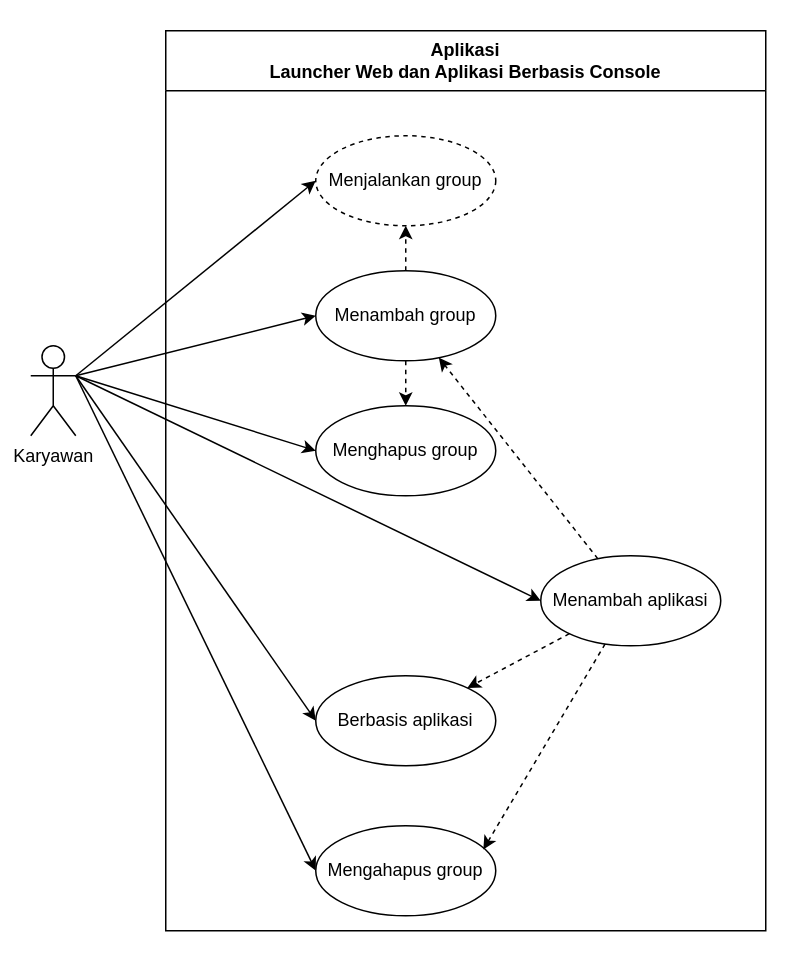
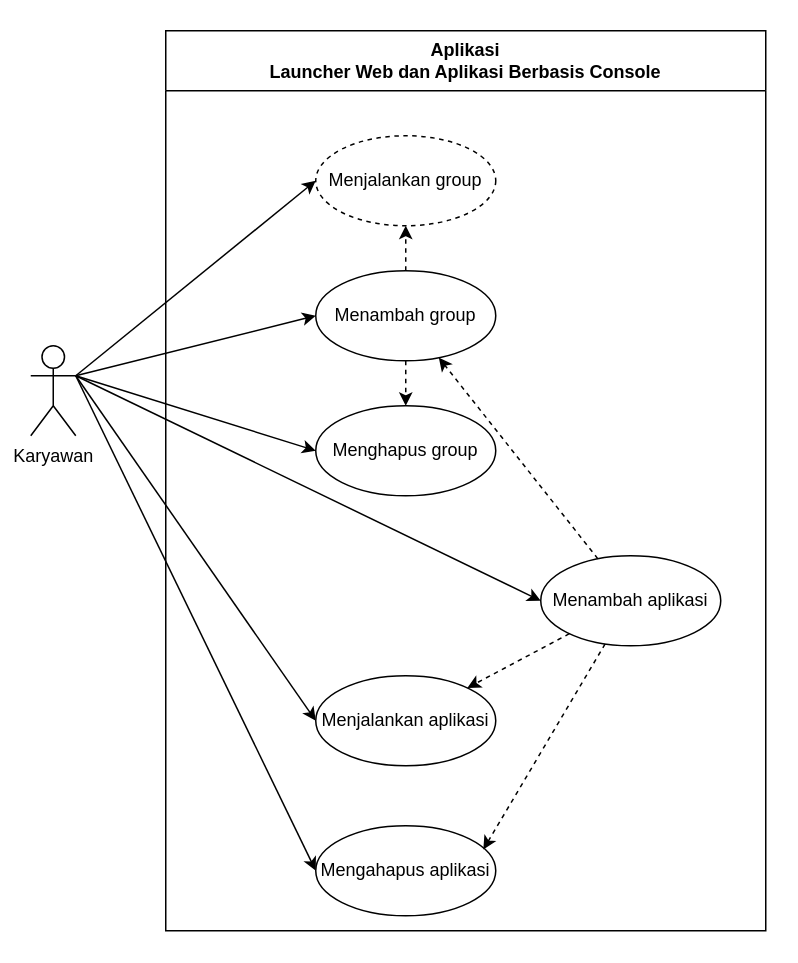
- <mxCell id="4" value="Berbasis aplikasi" style="ellipse;whiteSpace=wrap;html=1;" parent="2" vertex="1"><mxGeometry x="100" y="430" width="120" height="60" as="geometry" /></mxCell>
+ <mxCell id="4" value="Menjalankan aplikasi" style="ellipse;whiteSpace=wrap;html=1;" parent="2" vertex="1"><mxGeometry x="100" y="430" width="120" height="60" as="geometry" /></mxCell>
- <mxCell id="11" value="Mengahapus group" style="ellipse;whiteSpace=wrap;html=1;" parent="2" vertex="1"><mxGeometry x="100" y="530" width="120" height="60" as="geometry" /></mxCell>
+ <mxCell id="11" value="Mengahapus aplikasi" style="ellipse;whiteSpace=wrap;html=1;" parent="2" vertex="1"><mxGeometry x="100" y="530" width="120" height="60" as="geometry" /></mxCell>
